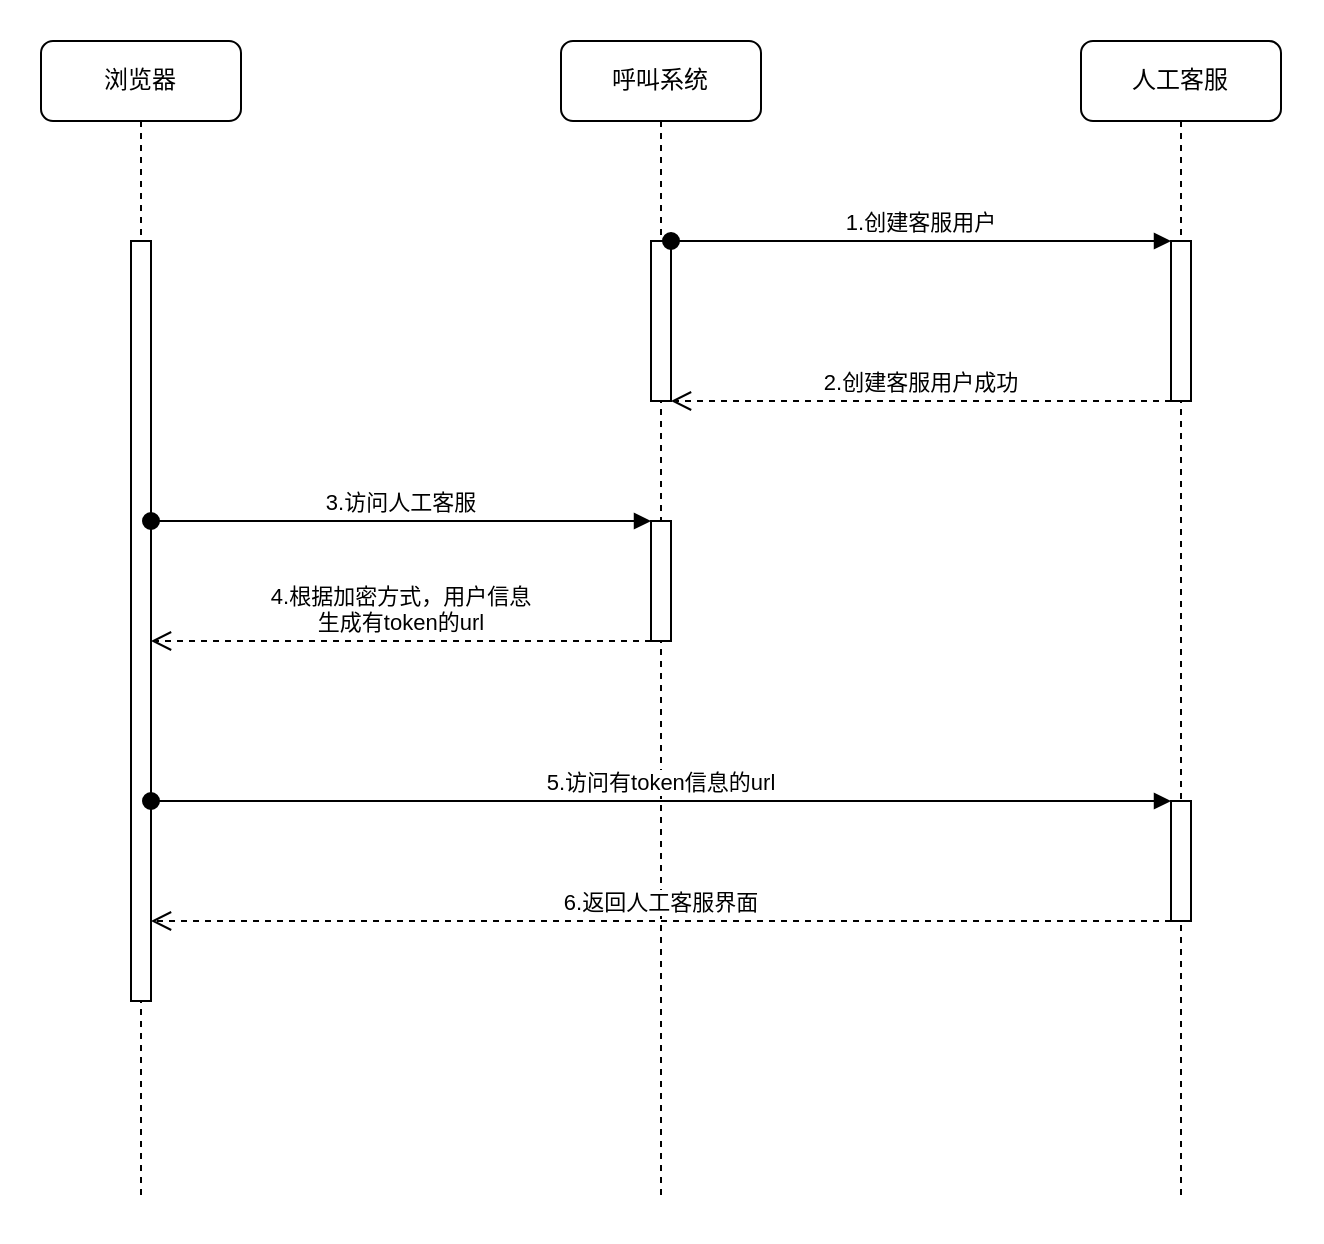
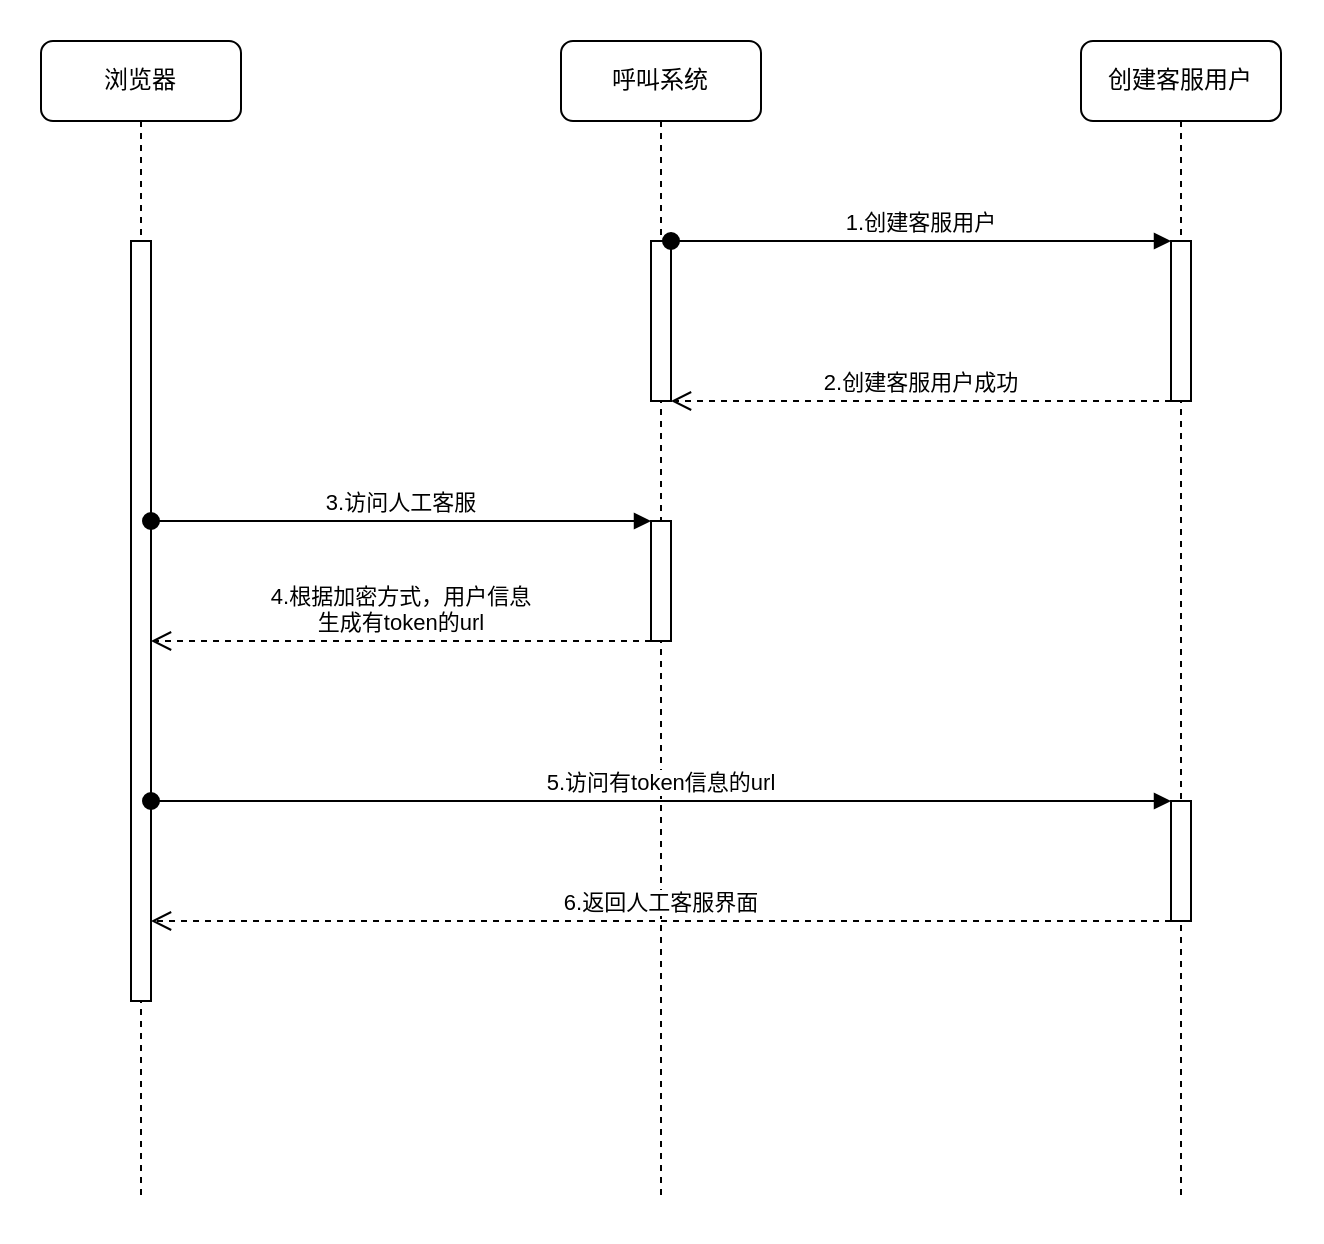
- <mxCell id="5" value="人工客服" style="shape=umlLifeline;perimeter=lifelinePerimeter;whiteSpace=wrap;html=1;container=1;collapsible=0;recursiveResize=0;outlineConnect=0;rounded=1;shadow=0;comic=0;labelBackgroundColor=none;strokeWidth=1;fontFamily=Verdana;fontSize=12;align=center;" parent="1" vertex="1"><mxGeometry x="540" y="20" width="100" height="580" as="geometry" /></mxCell>
+ <mxCell id="5" value="创建客服用户" style="shape=umlLifeline;perimeter=lifelinePerimeter;whiteSpace=wrap;html=1;container=1;collapsible=0;recursiveResize=0;outlineConnect=0;rounded=1;shadow=0;comic=0;labelBackgroundColor=none;strokeWidth=1;fontFamily=Verdana;fontSize=12;align=center;" parent="1" vertex="1"><mxGeometry x="540" y="20" width="100" height="580" as="geometry" /></mxCell>
